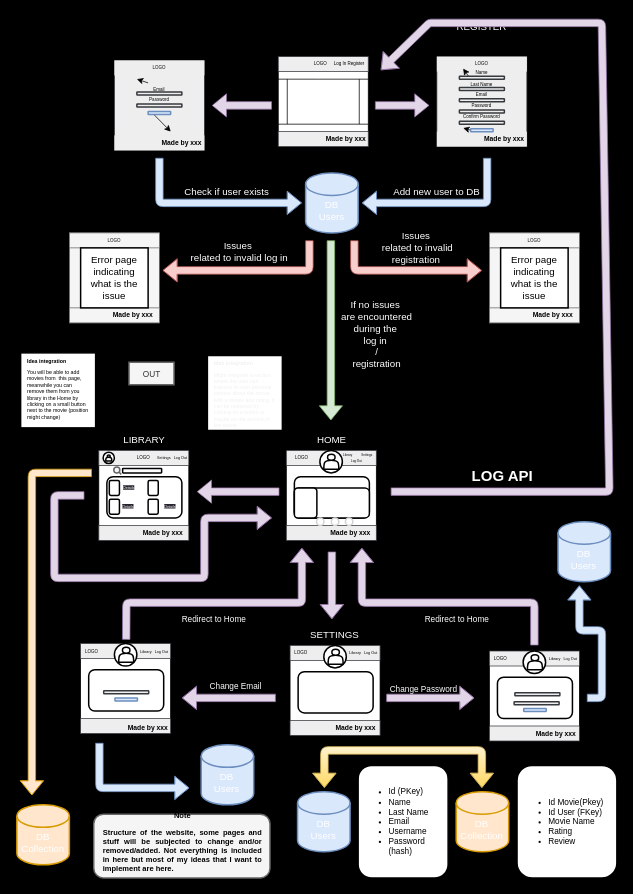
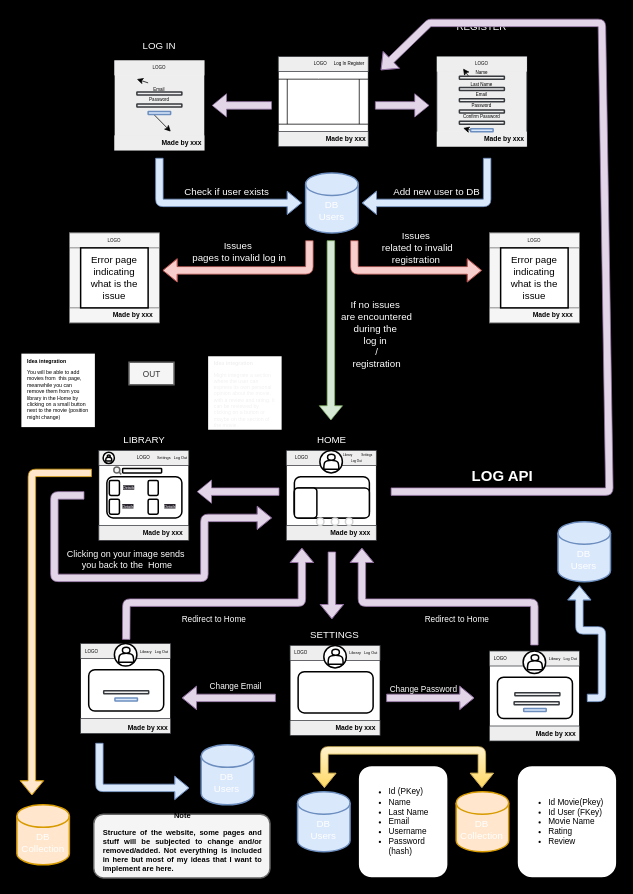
+ <mxCell id="37" value="LOG IN" style="text;html=1;strokeColor=none;fillColor=none;align=center;verticalAlign=middle;whiteSpace=wrap;rounded=0;fontSize=13;fontColor=#FFFFFF;" vertex="1" parent="1"><mxGeometry x="122" y="45" width="180" height="30" as="geometry" /></mxCell>
- <mxCell id="57" value="Issues&lt;br&gt;&amp;nbsp;related to invalid log in" style="text;html=1;strokeColor=none;fillColor=none;align=center;verticalAlign=middle;whiteSpace=wrap;rounded=0;strokeWidth=2;fontSize=13;fontColor=#FFFFFF;" vertex="1" parent="1"><mxGeometry x="227" y="320" width="180" height="30" as="geometry" /></mxCell>
+ <mxCell id="57" value="Issues&lt;br&gt;&amp;nbsp;pages to invalid log in" style="text;html=1;strokeColor=none;fillColor=none;align=center;verticalAlign=middle;whiteSpace=wrap;rounded=0;strokeWidth=2;fontSize=13;fontColor=#FFFFFF;" vertex="1" parent="1"><mxGeometry x="227" y="320" width="180" height="30" as="geometry" /></mxCell>
+ <mxCell id="123" value="&lt;font style=&quot;font-size: 12px;&quot;&gt;Clicking on your image sends&lt;br&gt;&amp;nbsp;you back to the&amp;nbsp; Home&lt;/font&gt;" style="text;html=1;strokeColor=none;fillColor=none;align=center;verticalAlign=middle;whiteSpace=wrap;rounded=0;strokeWidth=2;fontSize=5;fontColor=#FFFFFF;" vertex="1" parent="1"><mxGeometry x="24.5" y="730" width="285" height="30" as="geometry" /></mxCell>
